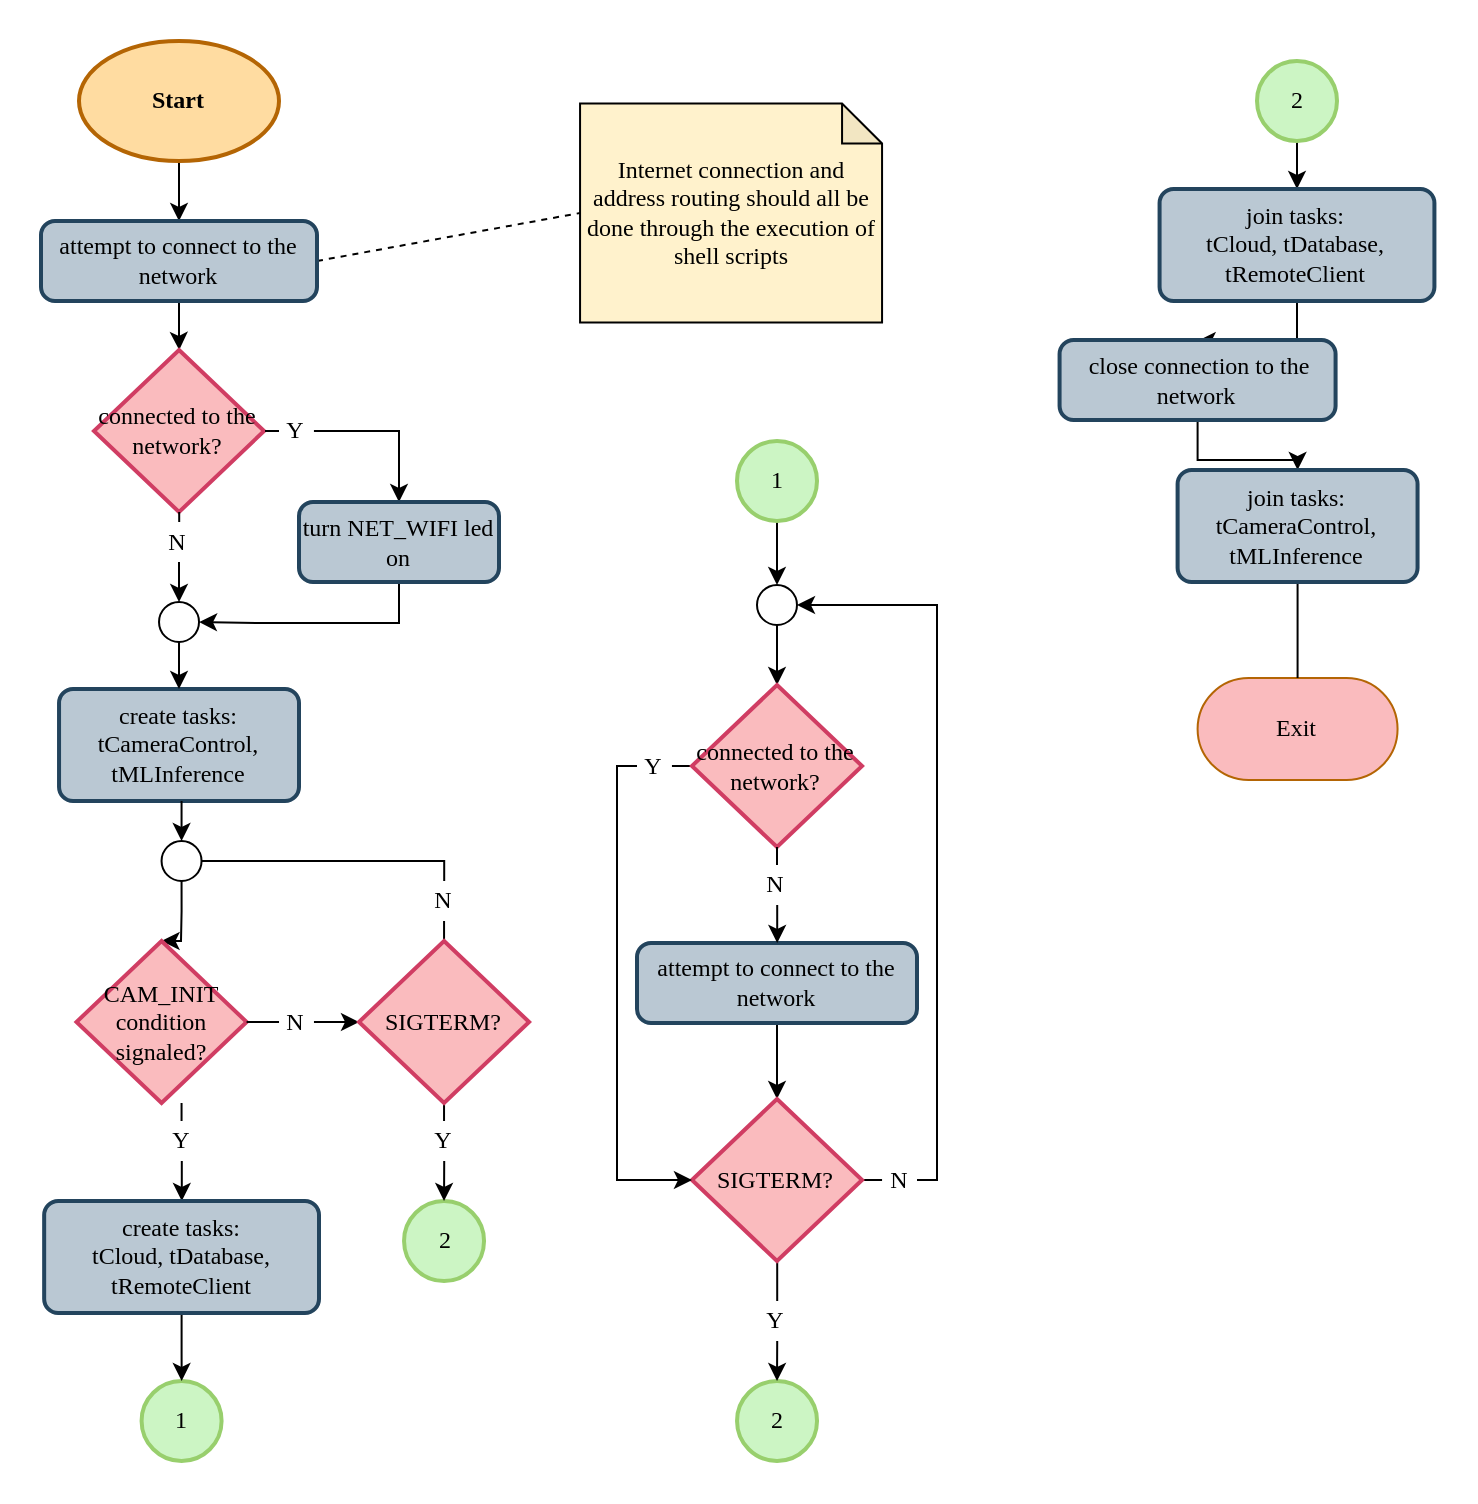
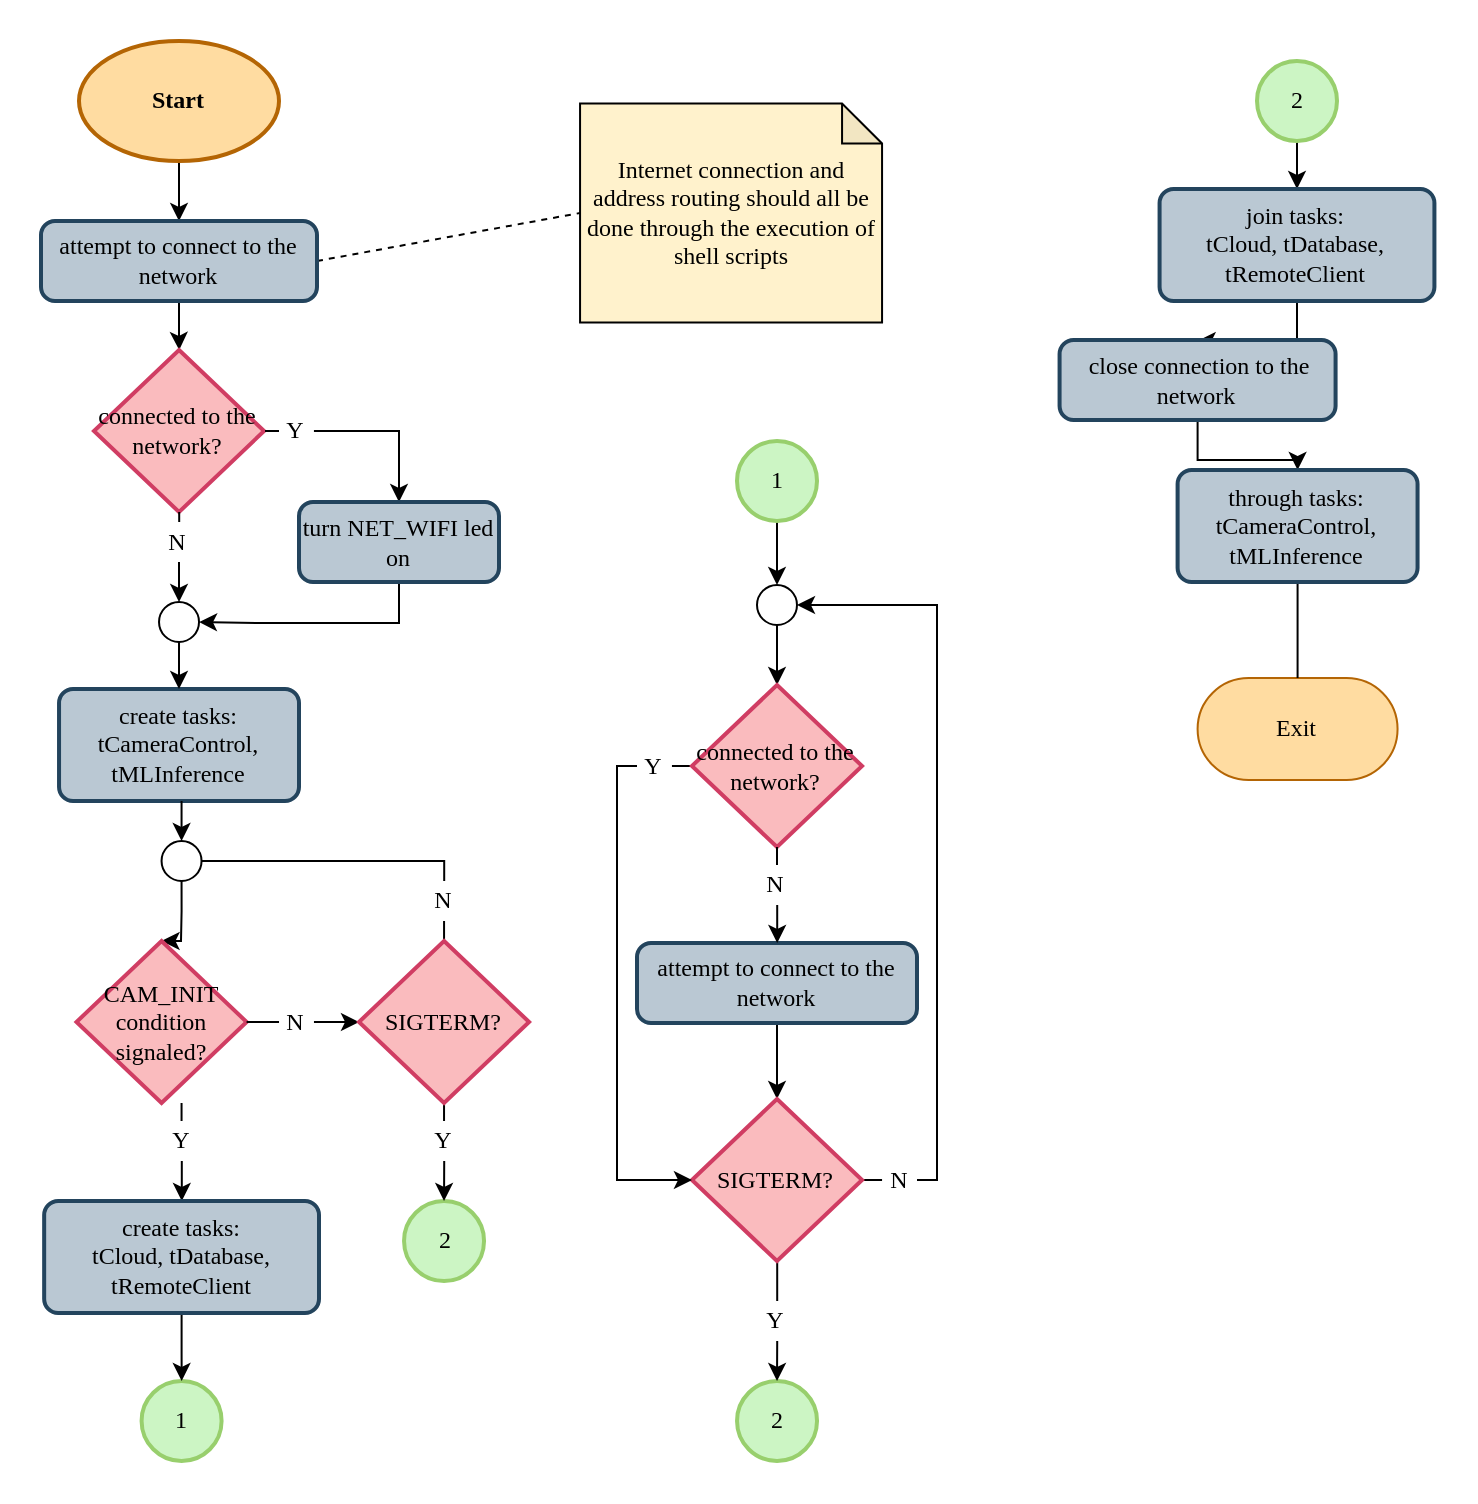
- <mxCell id="70" value="join tasks:&lt;br&gt;tCameraControl,&lt;br&gt;tMLInference" style="rounded=1;whiteSpace=wrap;html=1;absoluteArcSize=1;arcSize=14;strokeWidth=2;fillColor=#bac8d3;strokeColor=#23445d;fontFamily=Consolas;" parent="1" vertex="1"><mxGeometry x="588.3" y="234.5" width="119.98" height="56" as="geometry" /></mxCell>
+ <mxCell id="70" value="through tasks:&lt;br&gt;tCameraControl,&lt;br&gt;tMLInference" style="rounded=1;whiteSpace=wrap;html=1;absoluteArcSize=1;arcSize=14;strokeWidth=2;fillColor=#bac8d3;strokeColor=#23445d;fontFamily=Consolas;" parent="1" vertex="1"><mxGeometry x="588.3" y="234.5" width="119.98" height="56" as="geometry" /></mxCell>
- <mxCell id="43" value="Exit" style="rounded=1;whiteSpace=wrap;html=1;arcSize=50;fillColor=#fabbbe;strokeColor=#B46504;fontFamily=Consolas;" parent="1" vertex="1"><mxGeometry x="598.3" y="338.5" width="99.98" height="51" as="geometry" /></mxCell>
+ <mxCell id="43" value="Exit" style="rounded=1;whiteSpace=wrap;html=1;arcSize=50;fillColor=#FFDCA1;strokeColor=#B46504;fontFamily=Consolas;" parent="1" vertex="1"><mxGeometry x="598.3" y="338.5" width="99.98" height="51" as="geometry" /></mxCell>
